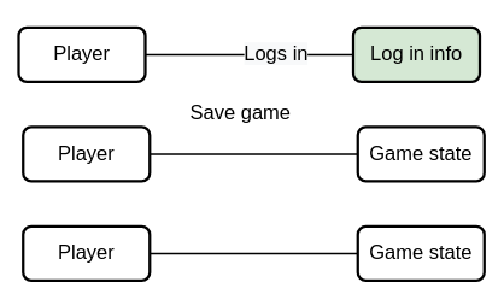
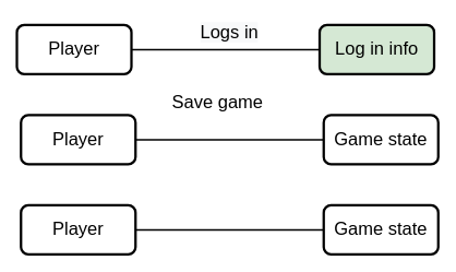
- <mxCell id="5" value="&lt;span style=&quot;color: rgb(0 , 0 , 0) ; font-family: &amp;#34;helvetica&amp;#34; ; font-size: 22px ; font-style: normal ; font-weight: 400 ; letter-spacing: normal ; text-indent: 0px ; text-transform: none ; word-spacing: 0px ; background-color: rgb(248 , 249 , 250) ; display: inline ; float: none&quot;&gt;Logs in&lt;/span&gt;" style="text;whiteSpace=wrap;html=1;align=center;" vertex="1" parent="1"><mxGeometry x="265" y="40" width="80" height="40" as="geometry" /></mxCell>
+ <mxCell id="5" value="&lt;span style=&quot;color: rgb(0 , 0 , 0) ; font-family: &amp;#34;helvetica&amp;#34; ; font-size: 22px ; font-style: normal ; font-weight: 400 ; letter-spacing: normal ; text-indent: 0px ; text-transform: none ; word-spacing: 0px ; background-color: rgb(248 , 249 , 250) ; display: inline ; float: none&quot;&gt;Logs in&lt;/span&gt;" style="text;whiteSpace=wrap;html=1;align=center;" vertex="1" parent="1"><mxGeometry x="240" y="20" width="80" height="40" as="geometry" /></mxCell>
